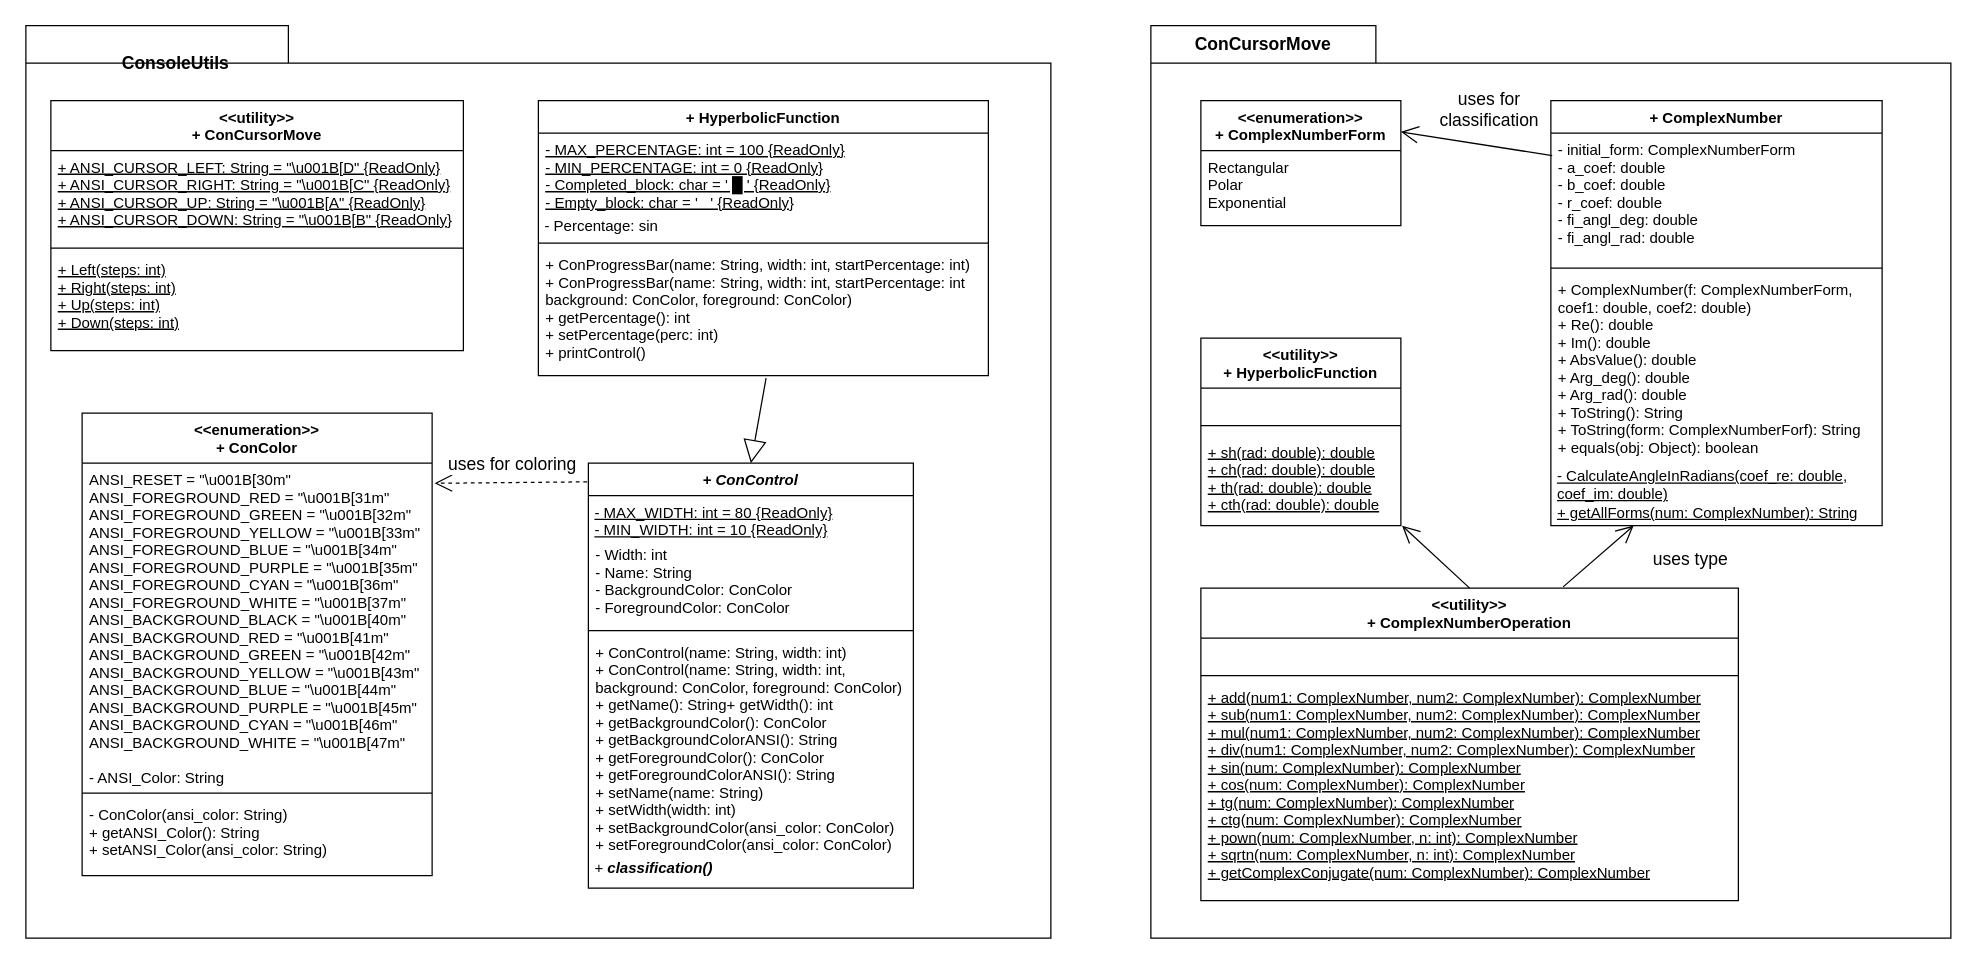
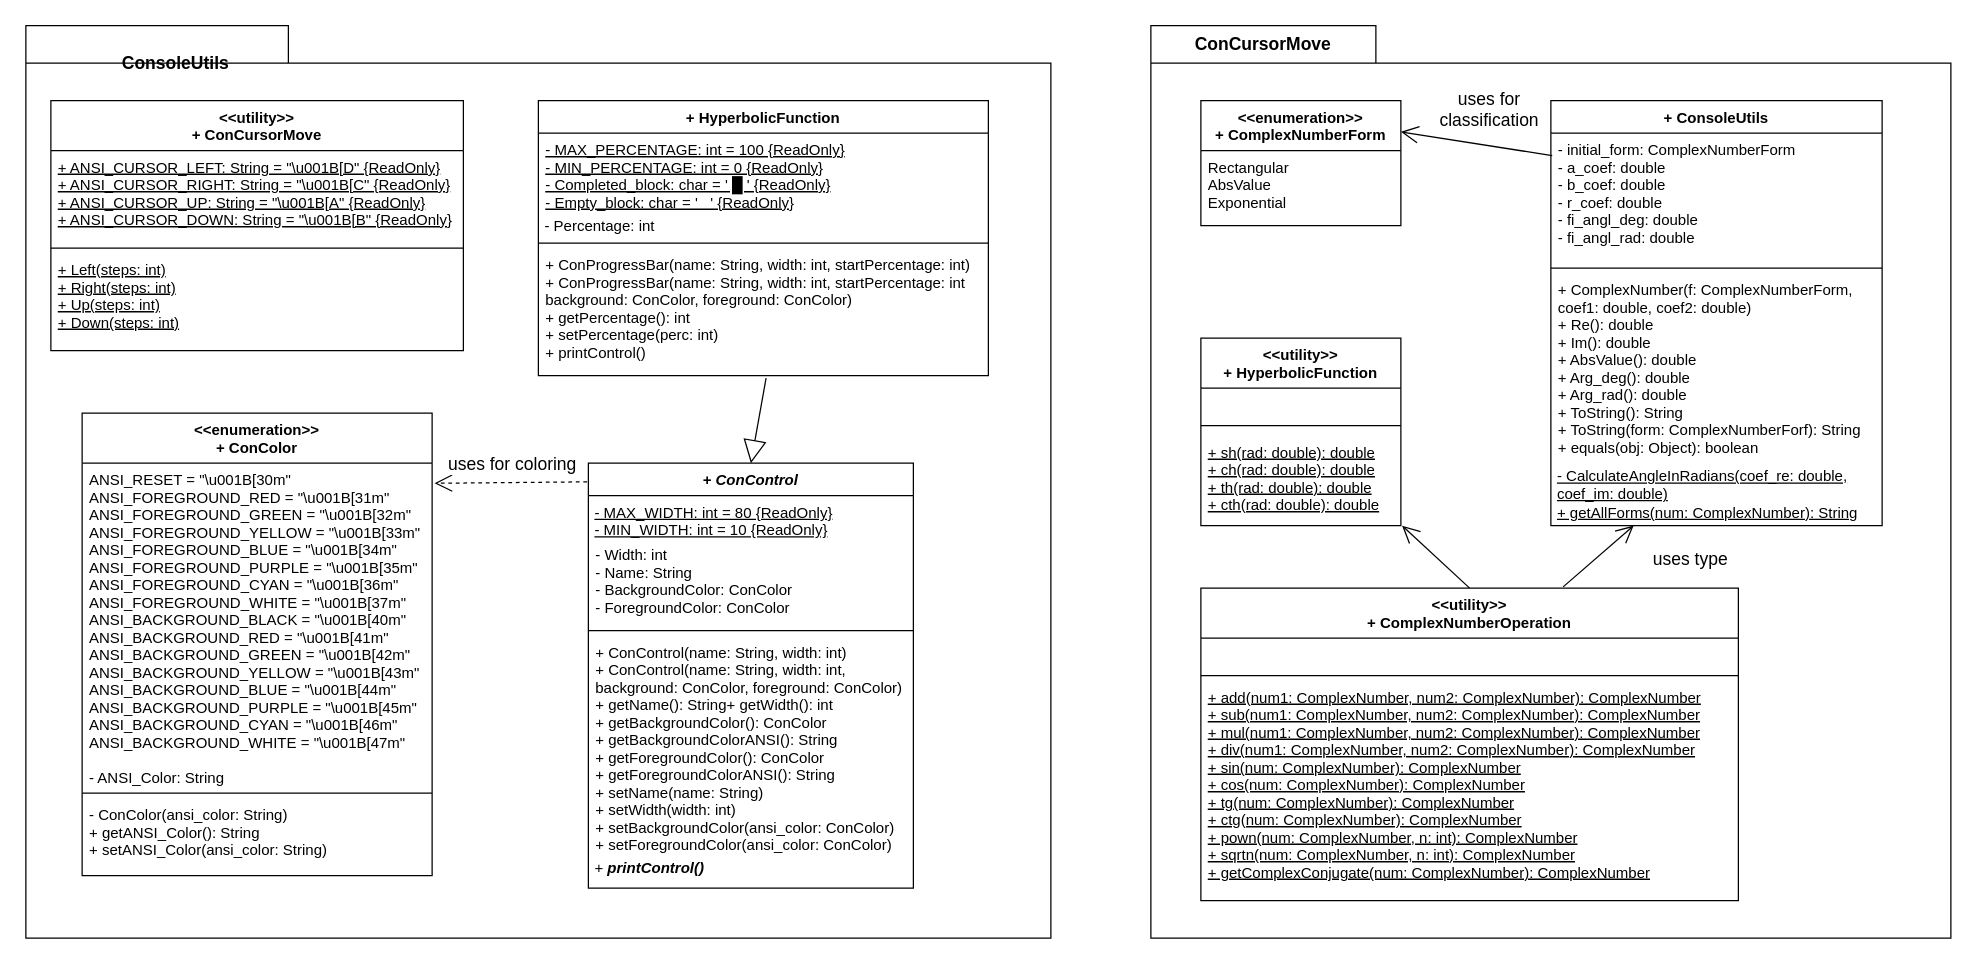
- <mxCell id="36" value="+ ComplexNumber" style="swimlane;fontStyle=1;align=center;verticalAlign=top;childLayout=stackLayout;horizontal=1;startSize=26;horizontalStack=0;resizeParent=1;resizeParentMax=0;resizeLast=0;collapsible=1;marginBottom=0;" vertex="1" parent="1"><mxGeometry x="1240" y="80" width="265" height="340" as="geometry" /></mxCell>
+ <mxCell id="36" value="+ ConsoleUtils" style="swimlane;fontStyle=1;align=center;verticalAlign=top;childLayout=stackLayout;horizontal=1;startSize=26;horizontalStack=0;resizeParent=1;resizeParentMax=0;resizeLast=0;collapsible=1;marginBottom=0;" vertex="1" parent="1"><mxGeometry x="1240" y="80" width="265" height="340" as="geometry" /></mxCell>
- <mxCell id="31" value="Rectangular&#10;Polar&#10;Exponential&#10;" style="text;strokeColor=none;fillColor=none;align=left;verticalAlign=top;spacingLeft=4;spacingRight=4;overflow=hidden;rotatable=0;points=[[0,0.5],[1,0.5]];portConstraint=eastwest;" vertex="1" parent="30"><mxGeometry y="40" width="160" height="60" as="geometry" /></mxCell>
+ <mxCell id="31" value="Rectangular&#10;AbsValue&#10;Exponential&#10;" style="text;strokeColor=none;fillColor=none;align=left;verticalAlign=top;spacingLeft=4;spacingRight=4;overflow=hidden;rotatable=0;points=[[0,0.5],[1,0.5]];portConstraint=eastwest;" vertex="1" parent="30"><mxGeometry y="40" width="160" height="60" as="geometry" /></mxCell>
- <mxCell id="20" value="&amp;nbsp;- Percentage: sin" style="text;html=1;strokeColor=none;fillColor=none;align=left;verticalAlign=bottom;whiteSpace=wrap;rounded=0;fontFamily=Helvetica;" parent="18" vertex="1"><mxGeometry y="90" width="360" height="20" as="geometry" /></mxCell>
+ <mxCell id="20" value="&amp;nbsp;- Percentage: int" style="text;html=1;strokeColor=none;fillColor=none;align=left;verticalAlign=bottom;whiteSpace=wrap;rounded=0;fontFamily=Helvetica;" parent="18" vertex="1"><mxGeometry y="90" width="360" height="20" as="geometry" /></mxCell>
- <mxCell id="17" value="&amp;nbsp;+ &lt;i&gt;&lt;b&gt;classification()&lt;/b&gt;&lt;/i&gt;" style="text;html=1;strokeColor=none;fillColor=none;align=left;verticalAlign=top;whiteSpace=wrap;rounded=0;fontFamily=Helvetica;" parent="12" vertex="1"><mxGeometry y="310" width="260" height="30" as="geometry" /></mxCell>
+ <mxCell id="17" value="&amp;nbsp;+ &lt;i&gt;&lt;b&gt;printControl()&lt;/b&gt;&lt;/i&gt;" style="text;html=1;strokeColor=none;fillColor=none;align=left;verticalAlign=top;whiteSpace=wrap;rounded=0;fontFamily=Helvetica;" parent="12" vertex="1"><mxGeometry y="310" width="260" height="30" as="geometry" /></mxCell>
